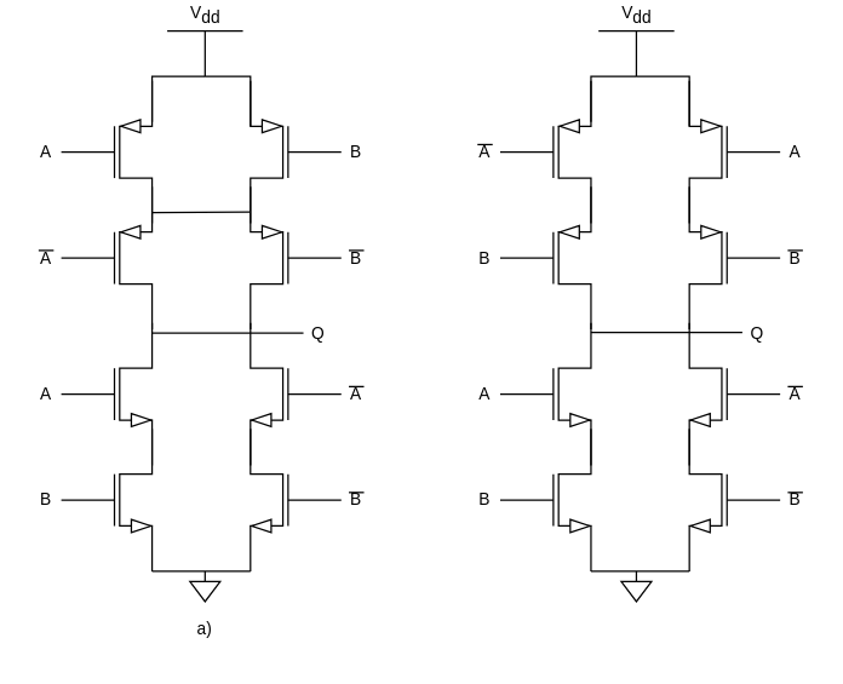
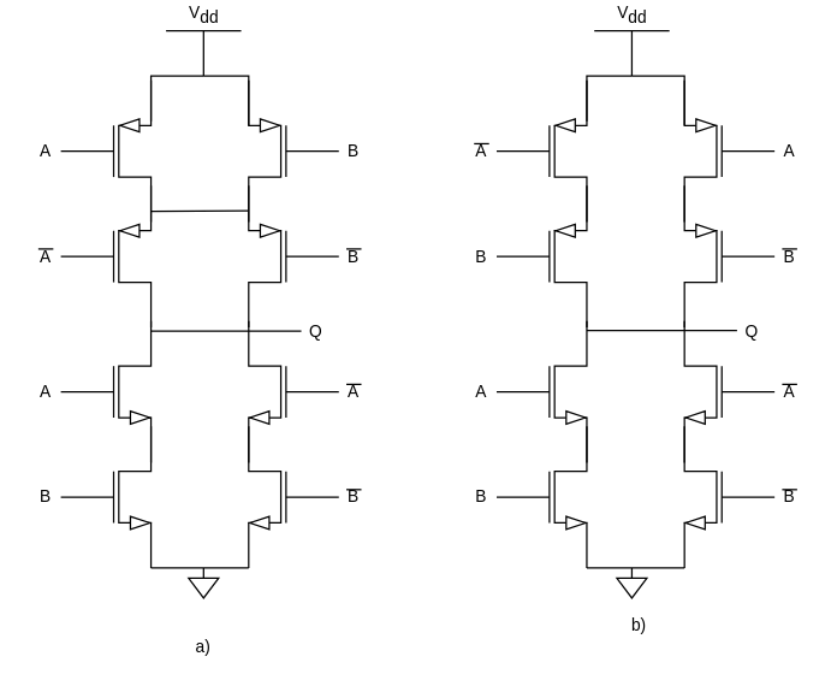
- <mxCell id="36" value="a)" style="text;html=1;strokeColor=none;fillColor=none;align=center;verticalAlign=middle;whiteSpace=wrap;rounded=0;fontSize=11;" vertex="1" parent="1"><mxGeometry x="105" y="400" width="60" height="30" as="geometry" /></mxCell>
+ <mxCell id="36" value="a)" style="text;html=1;strokeColor=none;fillColor=none;align=center;verticalAlign=middle;whiteSpace=wrap;rounded=0;fontSize=11;" vertex="1" parent="1"><mxGeometry x="105" y="415" width="60" height="30" as="geometry" /></mxCell>
+ <mxCell id="56" value="b)" style="text;html=1;strokeColor=none;fillColor=none;align=center;verticalAlign=middle;whiteSpace=wrap;rounded=0;fontSize=11;" vertex="1" parent="1"><mxGeometry x="395" y="400" width="60" height="30" as="geometry" /></mxCell>
